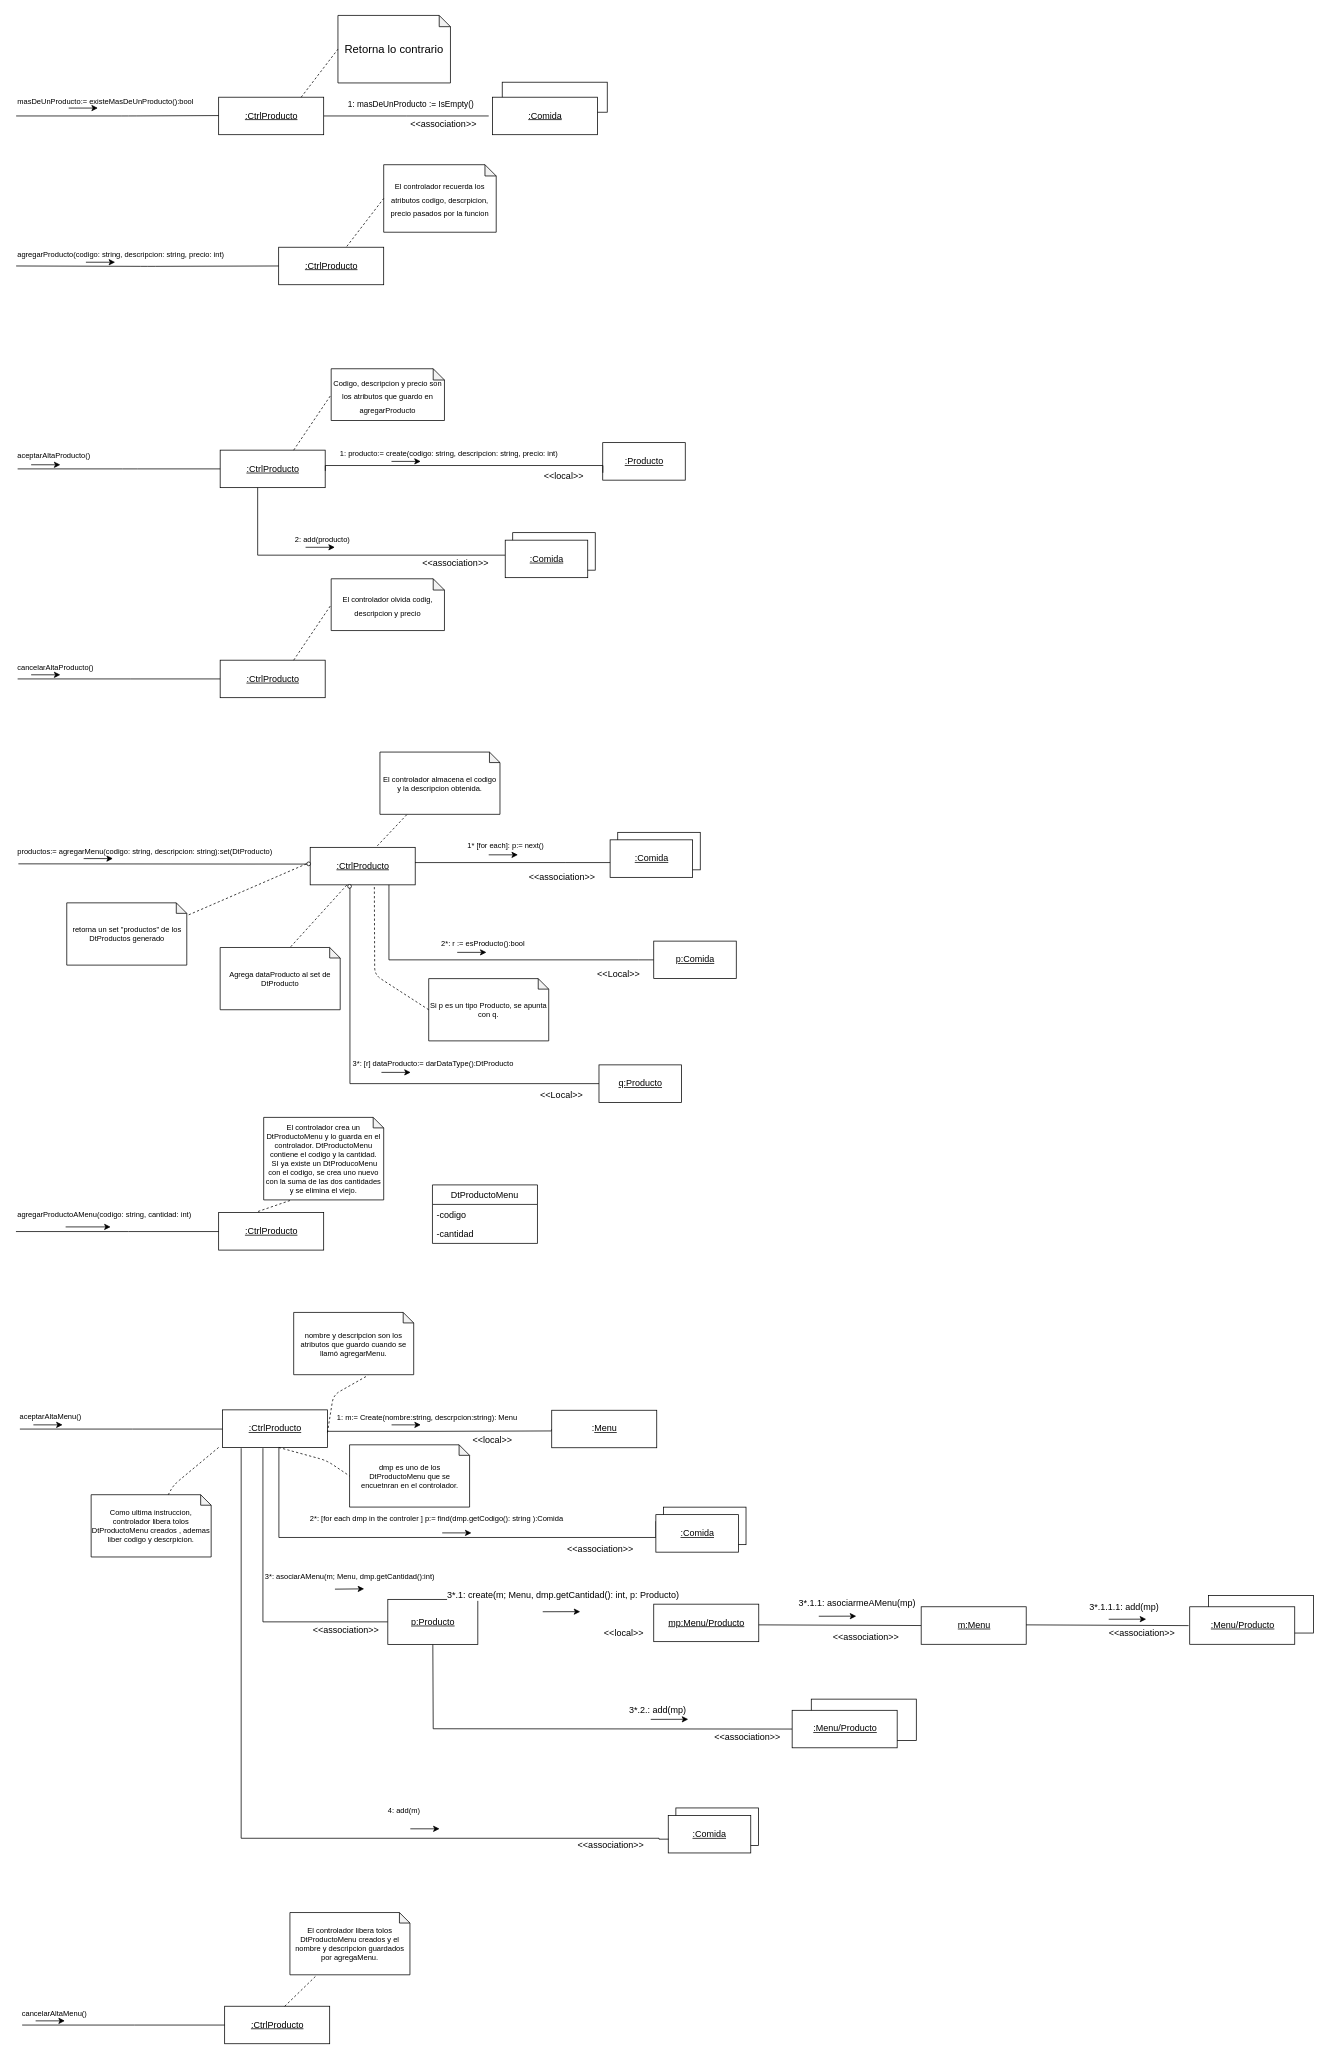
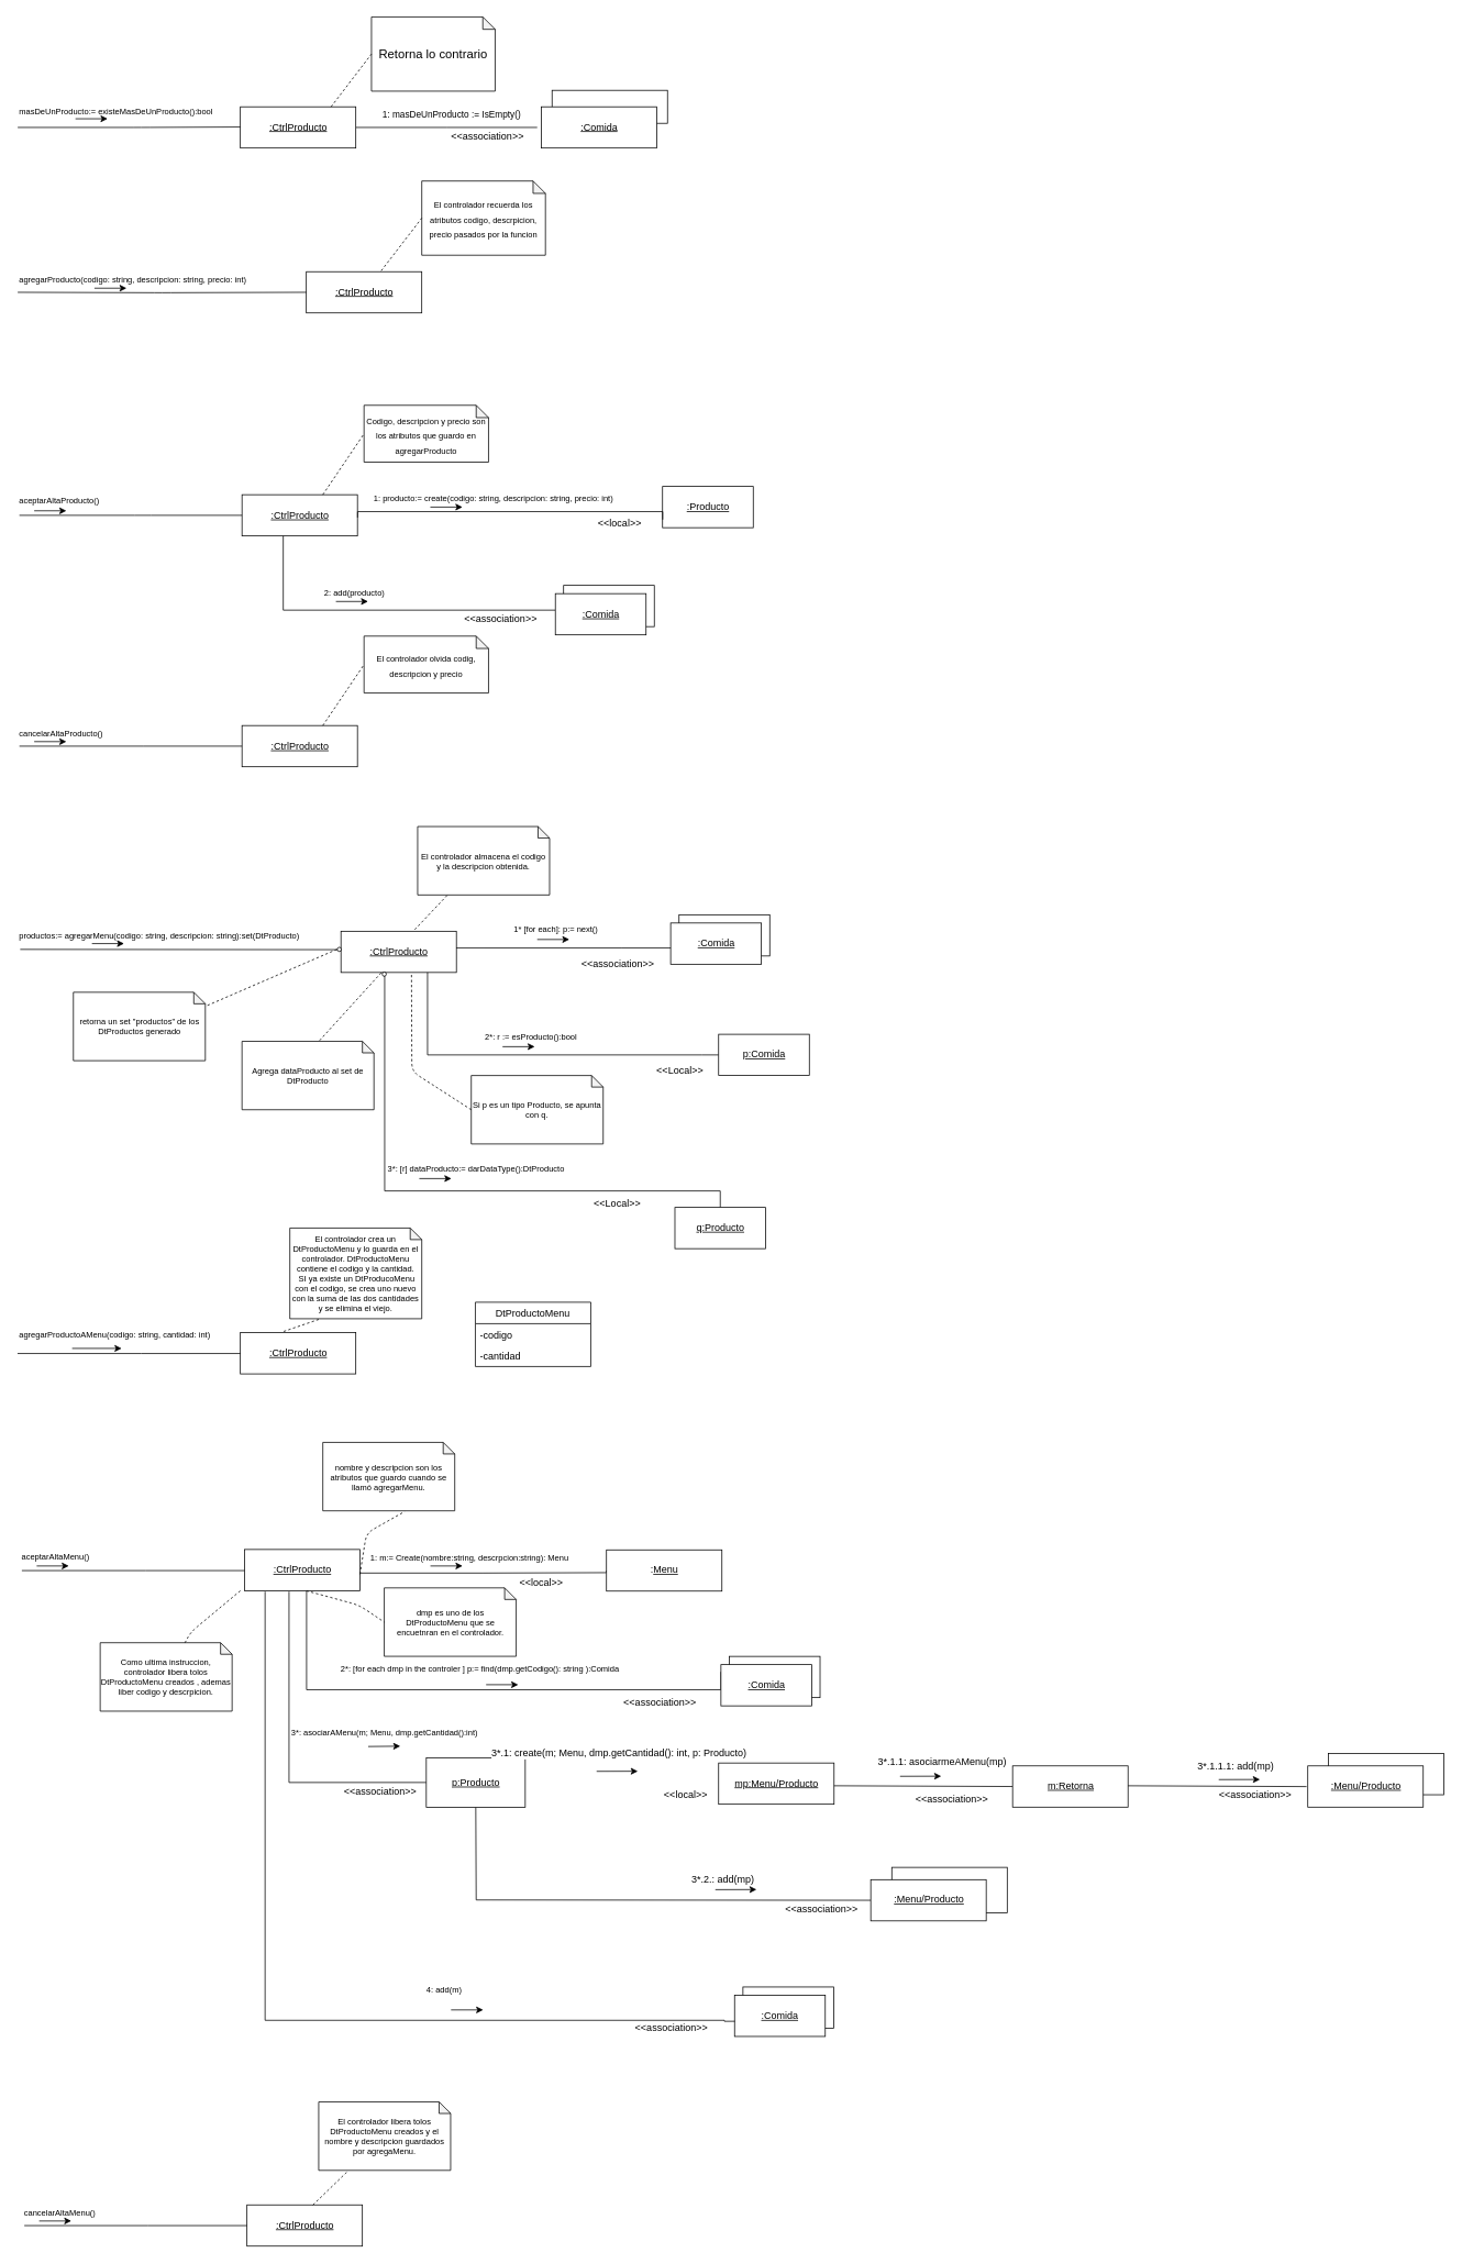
- <mxCell id="37" value="&lt;u&gt;q:Producto&lt;/u&gt;" style="html=1;" parent="1" vertex="1"><mxGeometry x="798" y="1419" width="110" height="50" as="geometry" /></mxCell>
+ <mxCell id="37" value="&lt;u&gt;q:Producto&lt;/u&gt;" style="html=1;" parent="1" vertex="1"><mxGeometry x="818" y="1464" width="110" height="50" as="geometry" /></mxCell>
- <mxCell id="105" value="&lt;u&gt;m:Menu&lt;/u&gt;" style="html=1;" vertex="1" parent="1"><mxGeometry x="1227.5" y="2141.397" width="140" height="50" as="geometry" /></mxCell>
+ <mxCell id="105" value="&lt;u&gt;m:Retorna&lt;/u&gt;" style="html=1;" vertex="1" parent="1"><mxGeometry x="1227.5" y="2141.397" width="140" height="50" as="geometry" /></mxCell>
